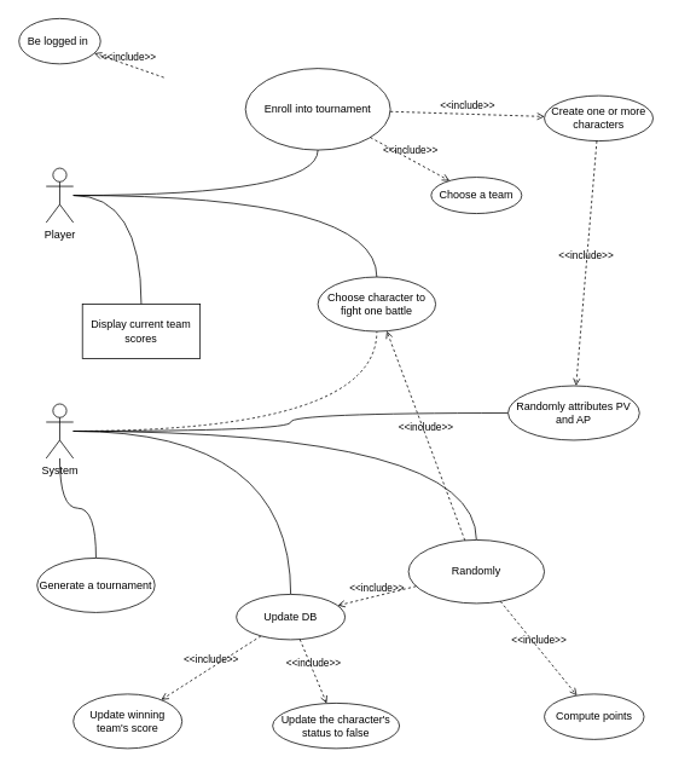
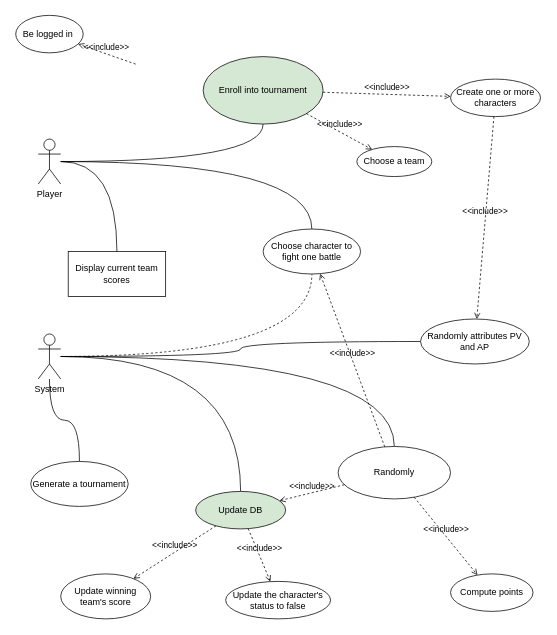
- <mxCell id="7" value="Enroll into tournament" style="ellipse;whiteSpace=wrap;html=1;" vertex="1" parent="1"><mxGeometry x="270" y="75" width="160" height="90" as="geometry" /></mxCell>
+ <mxCell id="7" value="Enroll into tournament" style="ellipse;whiteSpace=wrap;html=1;fillColor=#d5e8d4;" vertex="1" parent="1"><mxGeometry x="270" y="75" width="160" height="90" as="geometry" /></mxCell>
- <mxCell id="22" value="Update DB" style="ellipse;whiteSpace=wrap;html=1;" vertex="1" parent="1"><mxGeometry x="260" y="655" width="120" height="50" as="geometry" /></mxCell>
+ <mxCell id="22" value="Update DB" style="ellipse;whiteSpace=wrap;html=1;fillColor=#d5e8d4;" vertex="1" parent="1"><mxGeometry x="260" y="655" width="120" height="50" as="geometry" /></mxCell>
